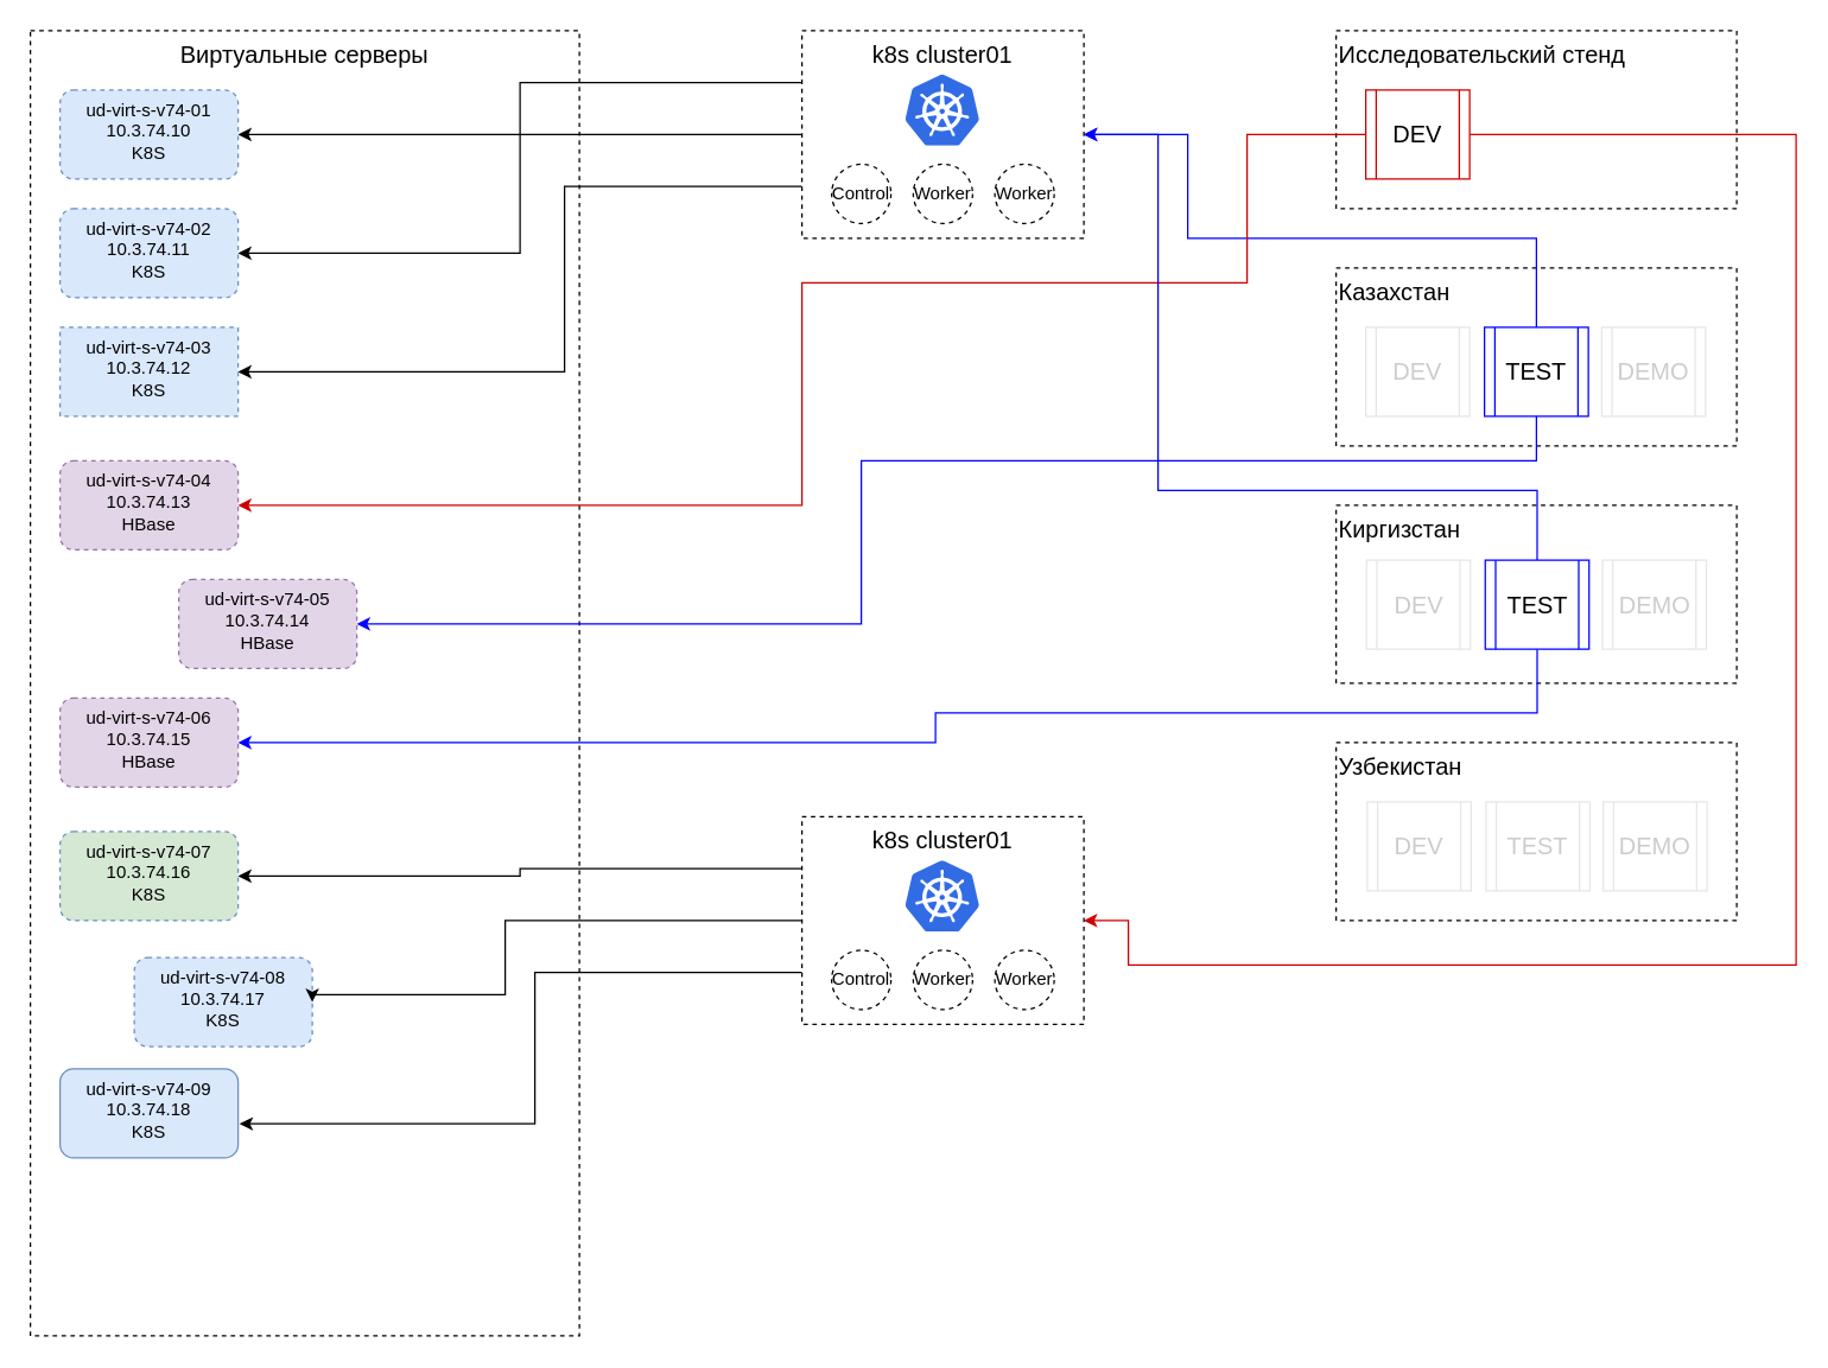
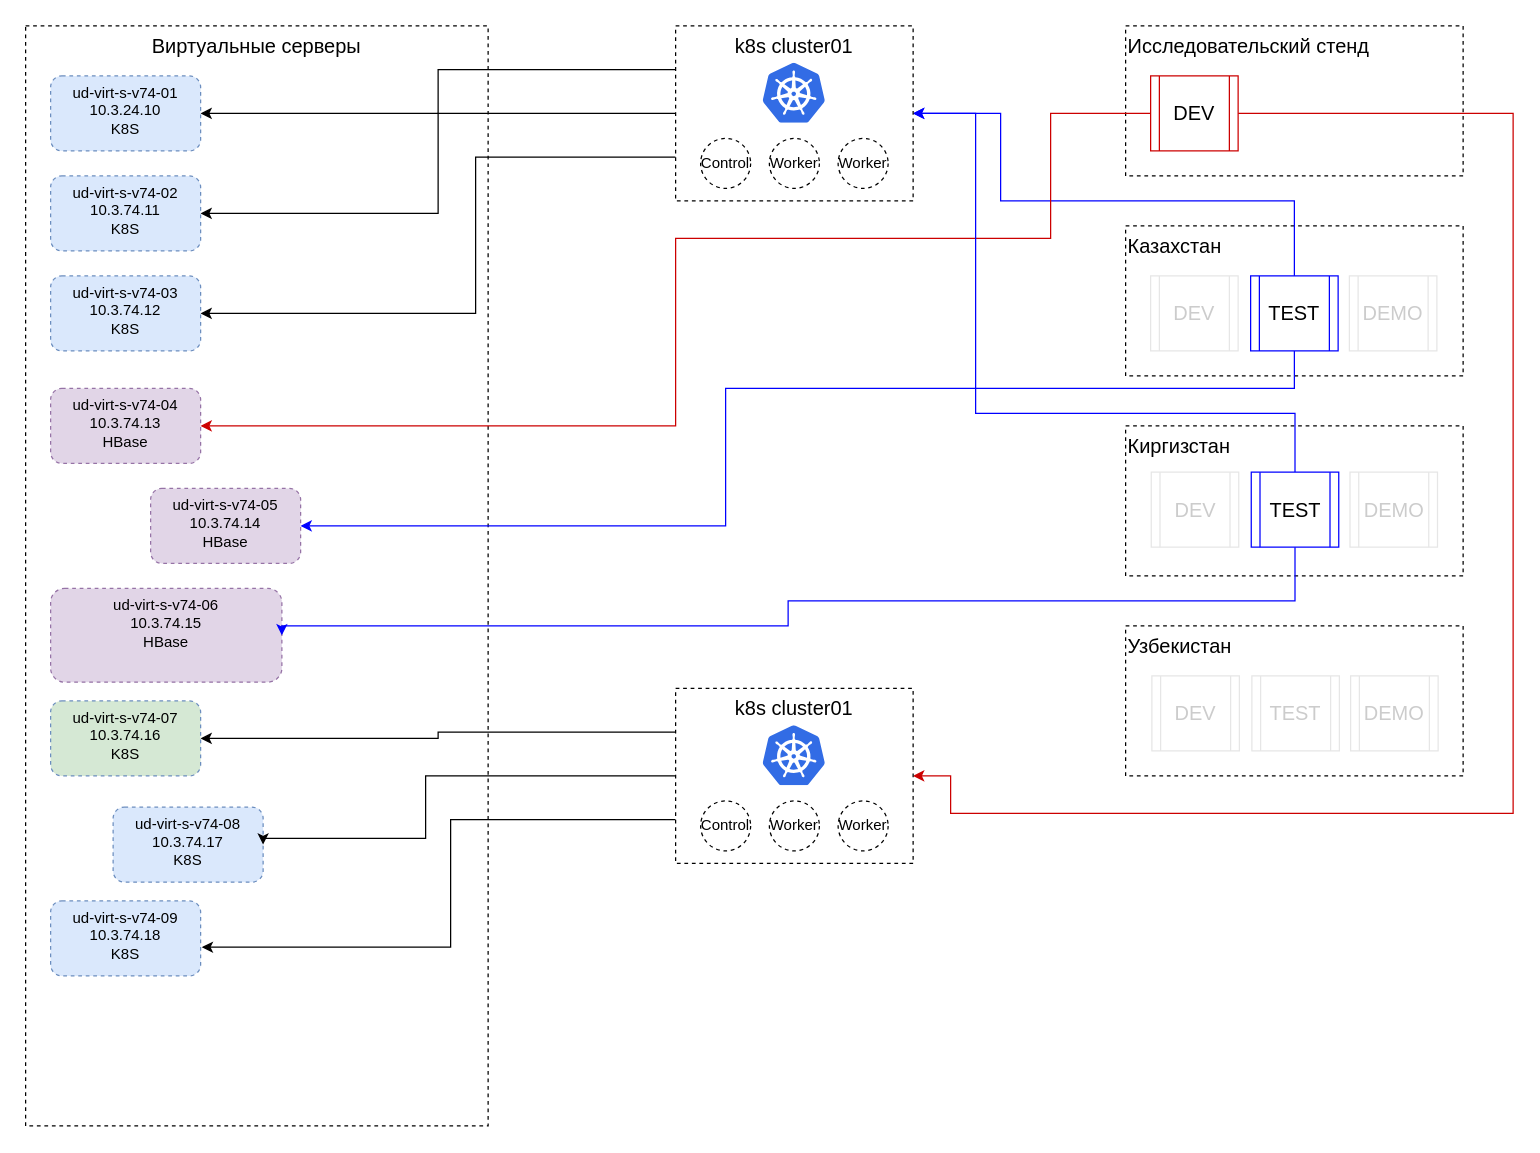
- <mxCell id="3" value="ud-virt-s-v74-01&lt;br&gt;10.3.74.10&lt;br&gt;K8S" style="rounded=1;whiteSpace=wrap;html=1;dashed=1;align=center;verticalAlign=top;fillColor=#dae8fc;strokeColor=#6c8ebf;" vertex="1" parent="1"><mxGeometry x="40" y="60" width="120" height="60" as="geometry" /></mxCell>
+ <mxCell id="3" value="ud-virt-s-v74-01&lt;br&gt;10.3.24.10&lt;br&gt;K8S" style="rounded=1;whiteSpace=wrap;html=1;dashed=1;align=center;verticalAlign=top;fillColor=#dae8fc;strokeColor=#6c8ebf;" vertex="1" parent="1"><mxGeometry x="40" y="60" width="120" height="60" as="geometry" /></mxCell>
- <mxCell id="5" value="ud-virt-s-v74-03&lt;br&gt;10.3.74.12&lt;br&gt;K8S" style="whiteSpace=wrap;html=1;dashed=1;align=center;verticalAlign=top;fillColor=#dae8fc;strokeColor=#6c8ebf;rounded=0;" vertex="1" parent="1"><mxGeometry x="40" y="220" width="120" height="60" as="geometry" /></mxCell>
+ <mxCell id="5" value="ud-virt-s-v74-03&lt;br&gt;10.3.74.12&lt;br&gt;K8S" style="rounded=1;whiteSpace=wrap;html=1;dashed=1;align=center;verticalAlign=top;fillColor=#dae8fc;strokeColor=#6c8ebf;" vertex="1" parent="1"><mxGeometry x="40" y="220" width="120" height="60" as="geometry" /></mxCell>
- <mxCell id="11" value="ud-virt-s-v74-06&lt;br&gt;10.3.74.15&lt;br&gt;HBase" style="rounded=1;whiteSpace=wrap;html=1;dashed=1;align=center;verticalAlign=top;fillColor=#e1d5e7;strokeColor=#9673a6;" vertex="1" parent="1"><mxGeometry x="40" y="470" width="120" height="60" as="geometry" /></mxCell>
+ <mxCell id="11" value="ud-virt-s-v74-06&lt;br&gt;10.3.74.15&lt;br&gt;HBase" style="rounded=1;whiteSpace=wrap;html=1;dashed=1;align=center;verticalAlign=top;fillColor=#e1d5e7;strokeColor=#9673a6;" vertex="1" parent="1"><mxGeometry x="40" y="470" width="185" height="75" as="geometry" /></mxCell>
- <mxCell id="8" value="ud-virt-s-v74-09&lt;br&gt;10.3.74.18&lt;br&gt;K8S" style="rounded=1;whiteSpace=wrap;html=1;dashed=0;align=center;verticalAlign=top;fillColor=#dae8fc;strokeColor=#6c8ebf;" vertex="1" parent="1"><mxGeometry x="40" y="720" width="120" height="60" as="geometry" /></mxCell>
+ <mxCell id="8" value="ud-virt-s-v74-09&lt;br&gt;10.3.74.18&lt;br&gt;K8S" style="rounded=1;whiteSpace=wrap;html=1;dashed=1;align=center;verticalAlign=top;fillColor=#dae8fc;strokeColor=#6c8ebf;" vertex="1" parent="1"><mxGeometry x="40" y="720" width="120" height="60" as="geometry" /></mxCell>
